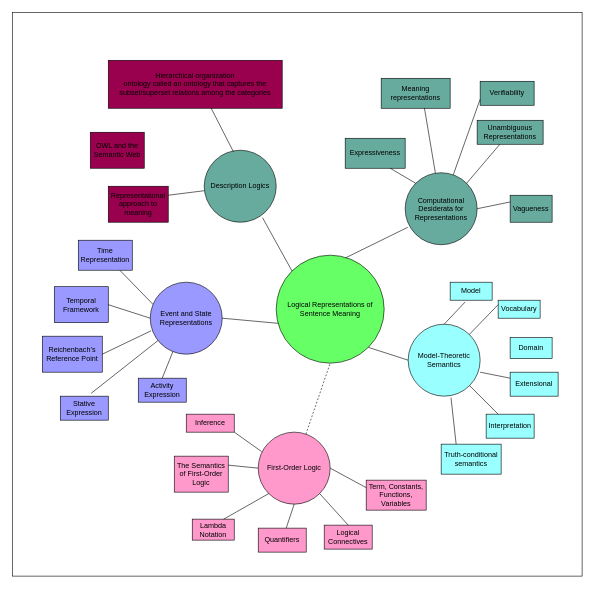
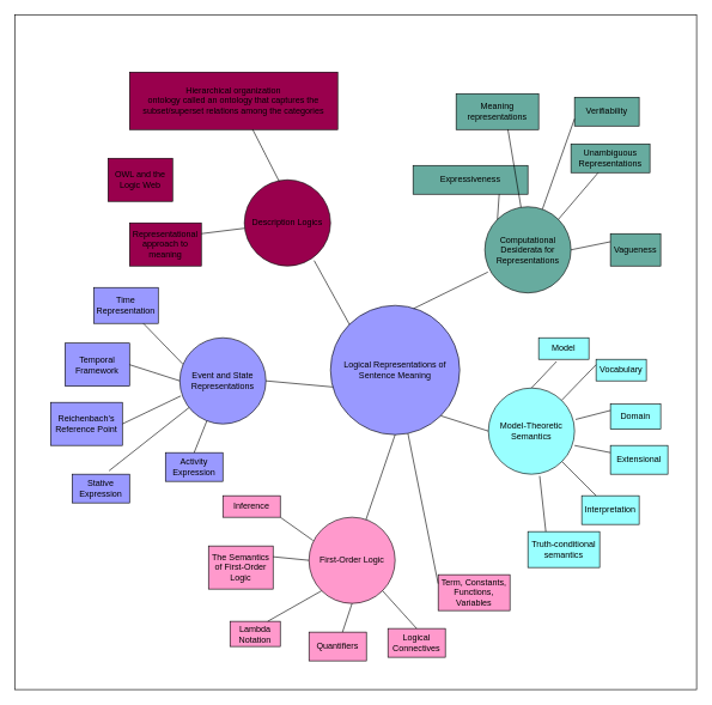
- <mxCell id="32" value="OWL and the Semantic Web" style="rounded=0;whiteSpace=wrap;html=1;fillColor=#99004D;" parent="1" vertex="1"><mxGeometry y="220" width="90" height="60" as="geometry" x="150" /></mxCell>
+ <mxCell id="32" value="OWL and the Logic Web" style="rounded=0;whiteSpace=wrap;html=1;fillColor=#99004D;" parent="1" vertex="1"><mxGeometry y="220" width="90" height="60" as="geometry" x="150" /></mxCell>
- <mxCell id="13" value="Expressiveness" style="rounded=0;whiteSpace=wrap;html=1;fillColor=#67AB9F;" parent="1" vertex="1"><mxGeometry x="575" y="230" width="100" height="50" as="geometry" /></mxCell>
+ <mxCell id="13" value="Expressiveness" style="rounded=0;whiteSpace=wrap;html=1;fillColor=#67AB9F;" parent="1" vertex="1"><mxGeometry x="575" y="230" width="160" height="40" as="geometry" /></mxCell>
- <mxCell id="3" value="Description Logics" style="ellipse;whiteSpace=wrap;html=1;aspect=fixed;fillColor=#67ab9f;" parent="1" vertex="1"><mxGeometry x="340" y="250" width="120" height="120" as="geometry" /></mxCell>
+ <mxCell id="3" value="Description Logics" style="ellipse;whiteSpace=wrap;html=1;aspect=fixed;fillColor=#99004D;" parent="1" vertex="1"><mxGeometry x="340" y="250" width="120" height="120" as="geometry" /></mxCell>
- <mxCell id="4" value="Logical Representations of&lt;br/&gt;Sentence Meaning&lt;br/&gt;" style="ellipse;whiteSpace=wrap;html=1;aspect=fixed;fillColor=#66FF66;" parent="1" vertex="1"><mxGeometry x="460" y="425" width="180" height="180" as="geometry" /></mxCell>
+ <mxCell id="4" value="Logical Representations of&lt;br/&gt;Sentence Meaning&lt;br/&gt;" style="ellipse;whiteSpace=wrap;html=1;aspect=fixed;fillColor=#9999ff;" parent="1" vertex="1"><mxGeometry x="460" y="425" width="180" height="180" as="geometry" /></mxCell>
+ <mxCell id="46" value="" style="endArrow=none;html=1;rounded=0;fontSize=12;entryX=0;entryY=0.25;entryDx=0;entryDy=0;exitX=1.012;exitY=0.365;exitDx=0;exitDy=0;exitPerimeter=0;" parent="1" source="6" target="19" edge="1"><mxGeometry width="50" height="50" relative="1" as="geometry"><mxPoint x="792.091" y="567.241" as="sourcePoint" /><mxPoint x="840" y="517.5" as="targetPoint" /></mxGeometry></mxCell>
- <mxCell id="37" value="" style="endArrow=none;html=1;rounded=0;fontSize=12;entryX=0.5;entryY=1;entryDx=0;entryDy=0;dashed=1;" parent="1" source="7" target="4" edge="1"><mxGeometry width="50" height="50" relative="1" as="geometry"><mxPoint x="490" y="710" as="sourcePoint" /><mxPoint x="540" y="660" as="targetPoint" /></mxGeometry></mxCell>
+ <mxCell id="37" value="" style="endArrow=none;html=1;rounded=0;fontSize=12;entryX=0.5;entryY=1;entryDx=0;entryDy=0;" parent="1" source="7" target="4" edge="1"><mxGeometry width="50" height="50" relative="1" as="geometry"><mxPoint x="490" y="710" as="sourcePoint" /><mxPoint x="540" y="660" as="targetPoint" /></mxGeometry></mxCell>
- <mxCell id="50" value="" style="endArrow=none;html=1;rounded=0;fontSize=12;exitX=0;exitY=0.25;exitDx=0;exitDy=0;entryX=1;entryY=0.5;entryDx=0;entryDy=0;" parent="1" source="25" target="7" edge="1"><mxGeometry width="50" height="50" relative="1" as="geometry"><mxPoint x="590" y="760" as="sourcePoint" /><mxPoint x="640" y="710" as="targetPoint" /></mxGeometry></mxCell>
+ <mxCell id="50" value="" style="endArrow=none;html=1;rounded=0;fontSize=12;exitX=0;exitY=0.25;exitDx=0;exitDy=0;" parent="1" source="25" target="4" edge="1"><mxGeometry width="50" height="50" relative="1" as="geometry"><mxPoint x="590" y="760" as="sourcePoint" /><mxPoint x="640" y="710" as="targetPoint" /></mxGeometry></mxCell>
